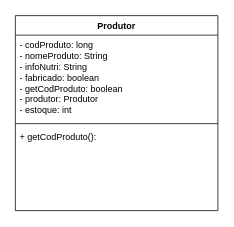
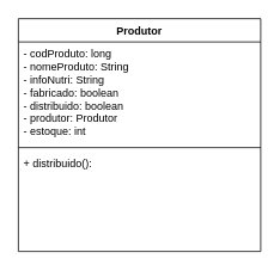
- <mxCell id="3" value="&lt;div&gt;- codProduto: long&lt;/div&gt;&lt;div&gt;- nomeProduto: String&lt;/div&gt;&lt;div&gt;- infoNutri: String&lt;/div&gt;&lt;div&gt;- fabricado: boolean&lt;/div&gt;&lt;div&gt;- getCodProduto: boolean&lt;/div&gt;&lt;div&gt;- produtor: Produtor&lt;/div&gt;&lt;div&gt;- estoque: int&lt;br&gt;&lt;/div&gt;" style="text;strokeColor=none;fillColor=none;align=left;verticalAlign=top;spacingLeft=4;spacingRight=4;overflow=hidden;rotatable=0;points=[[0,0.5],[1,0.5]];portConstraint=eastwest;whiteSpace=wrap;html=1;" vertex="1" parent="2"><mxGeometry y="26" width="270" height="114" as="geometry" /></mxCell>
+ <mxCell id="3" value="&lt;div&gt;- codProduto: long&lt;/div&gt;&lt;div&gt;- nomeProduto: String&lt;/div&gt;&lt;div&gt;- infoNutri: String&lt;/div&gt;&lt;div&gt;- fabricado: boolean&lt;/div&gt;&lt;div&gt;- distribuido: boolean&lt;/div&gt;&lt;div&gt;- produtor: Produtor&lt;/div&gt;&lt;div&gt;- estoque: int&lt;br&gt;&lt;/div&gt;" style="text;strokeColor=none;fillColor=none;align=left;verticalAlign=top;spacingLeft=4;spacingRight=4;overflow=hidden;rotatable=0;points=[[0,0.5],[1,0.5]];portConstraint=eastwest;whiteSpace=wrap;html=1;" vertex="1" parent="2"><mxGeometry y="26" width="270" height="114" as="geometry" /></mxCell>
- <mxCell id="5" value="+ getCodProduto(): " style="text;strokeColor=none;fillColor=none;align=left;verticalAlign=top;spacingLeft=4;spacingRight=4;overflow=hidden;rotatable=0;points=[[0,0.5],[1,0.5]];portConstraint=eastwest;whiteSpace=wrap;html=1;" vertex="1" parent="2"><mxGeometry y="148" width="270" height="112" as="geometry" /></mxCell>
+ <mxCell id="5" value="+ distribuido(): " style="text;strokeColor=none;fillColor=none;align=left;verticalAlign=top;spacingLeft=4;spacingRight=4;overflow=hidden;rotatable=0;points=[[0,0.5],[1,0.5]];portConstraint=eastwest;whiteSpace=wrap;html=1;" vertex="1" parent="2"><mxGeometry y="148" width="270" height="112" as="geometry" /></mxCell>
